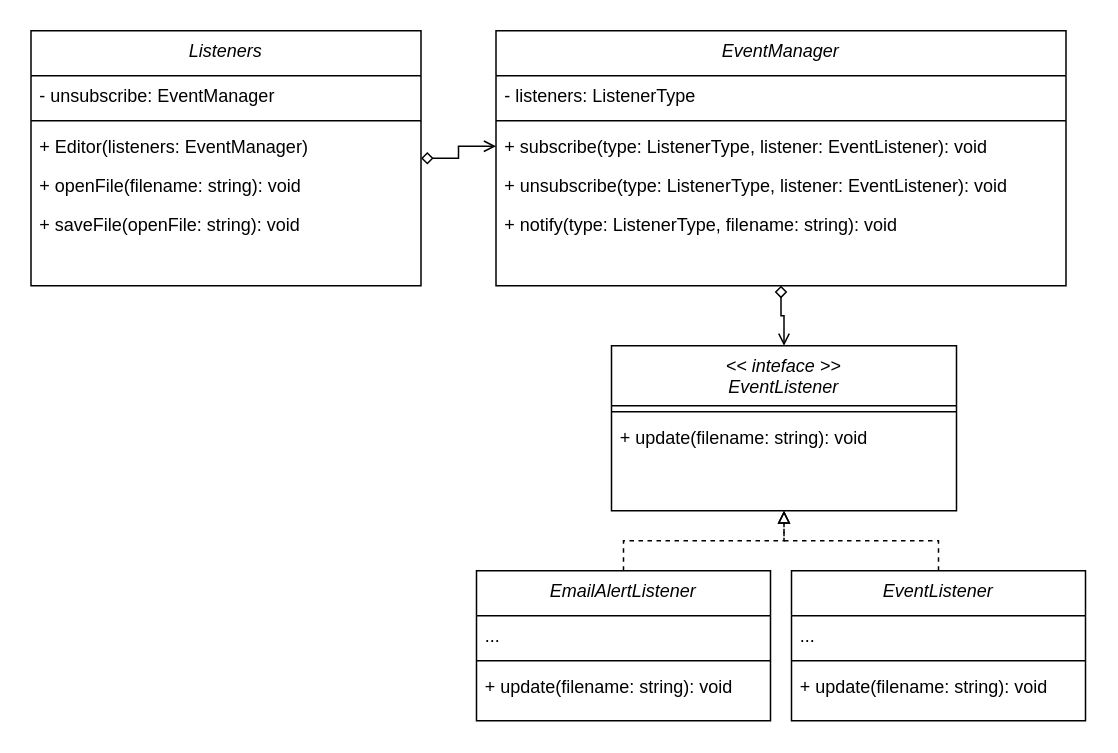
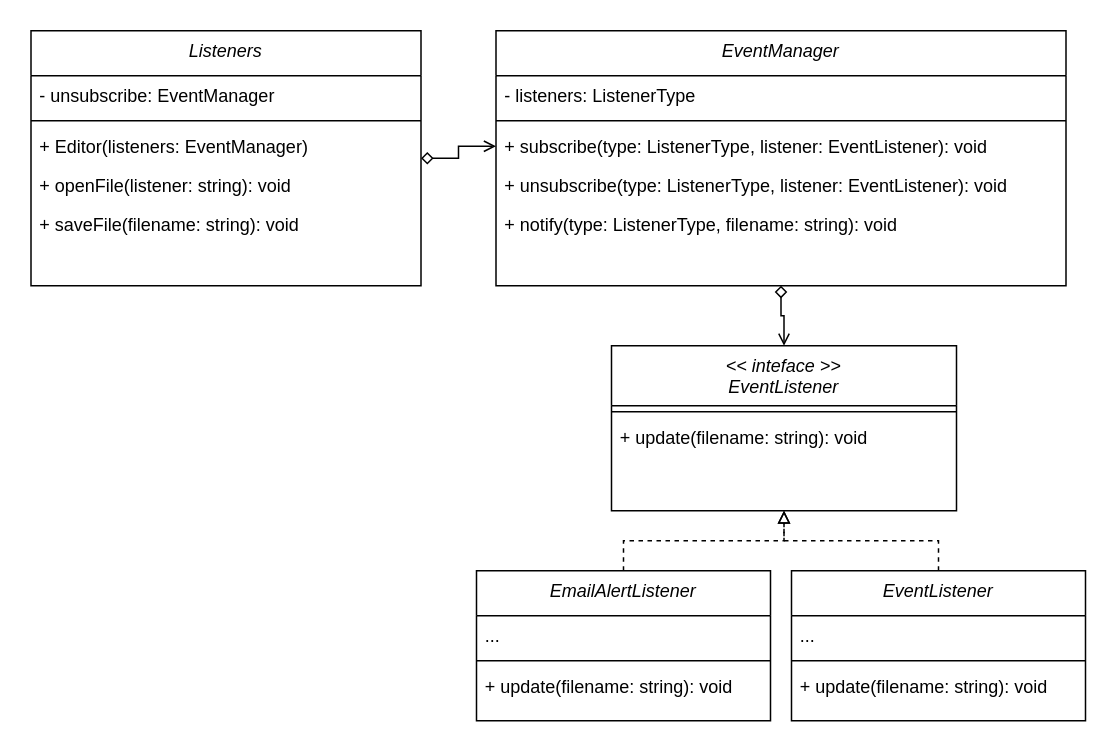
- <mxCell id="27" value="+ openFile(filename: string): void" style="text;align=left;verticalAlign=top;spacingLeft=4;spacingRight=4;overflow=hidden;rotatable=0;points=[[0,0.5],[1,0.5]];portConstraint=eastwest;" vertex="1" parent="23"><mxGeometry y="90" width="260" height="26" as="geometry" /></mxCell>
+ <mxCell id="27" value="+ openFile(listener: string): void" style="text;align=left;verticalAlign=top;spacingLeft=4;spacingRight=4;overflow=hidden;rotatable=0;points=[[0,0.5],[1,0.5]];portConstraint=eastwest;" vertex="1" parent="23"><mxGeometry y="90" width="260" height="26" as="geometry" /></mxCell>
- <mxCell id="28" value="+ saveFile(openFile: string): void" style="text;align=left;verticalAlign=top;spacingLeft=4;spacingRight=4;overflow=hidden;rotatable=0;points=[[0,0.5],[1,0.5]];portConstraint=eastwest;" vertex="1" parent="23"><mxGeometry y="116" width="260" height="26" as="geometry" /></mxCell>
+ <mxCell id="28" value="+ saveFile(filename: string): void" style="text;align=left;verticalAlign=top;spacingLeft=4;spacingRight=4;overflow=hidden;rotatable=0;points=[[0,0.5],[1,0.5]];portConstraint=eastwest;" vertex="1" parent="23"><mxGeometry y="116" width="260" height="26" as="geometry" /></mxCell>
